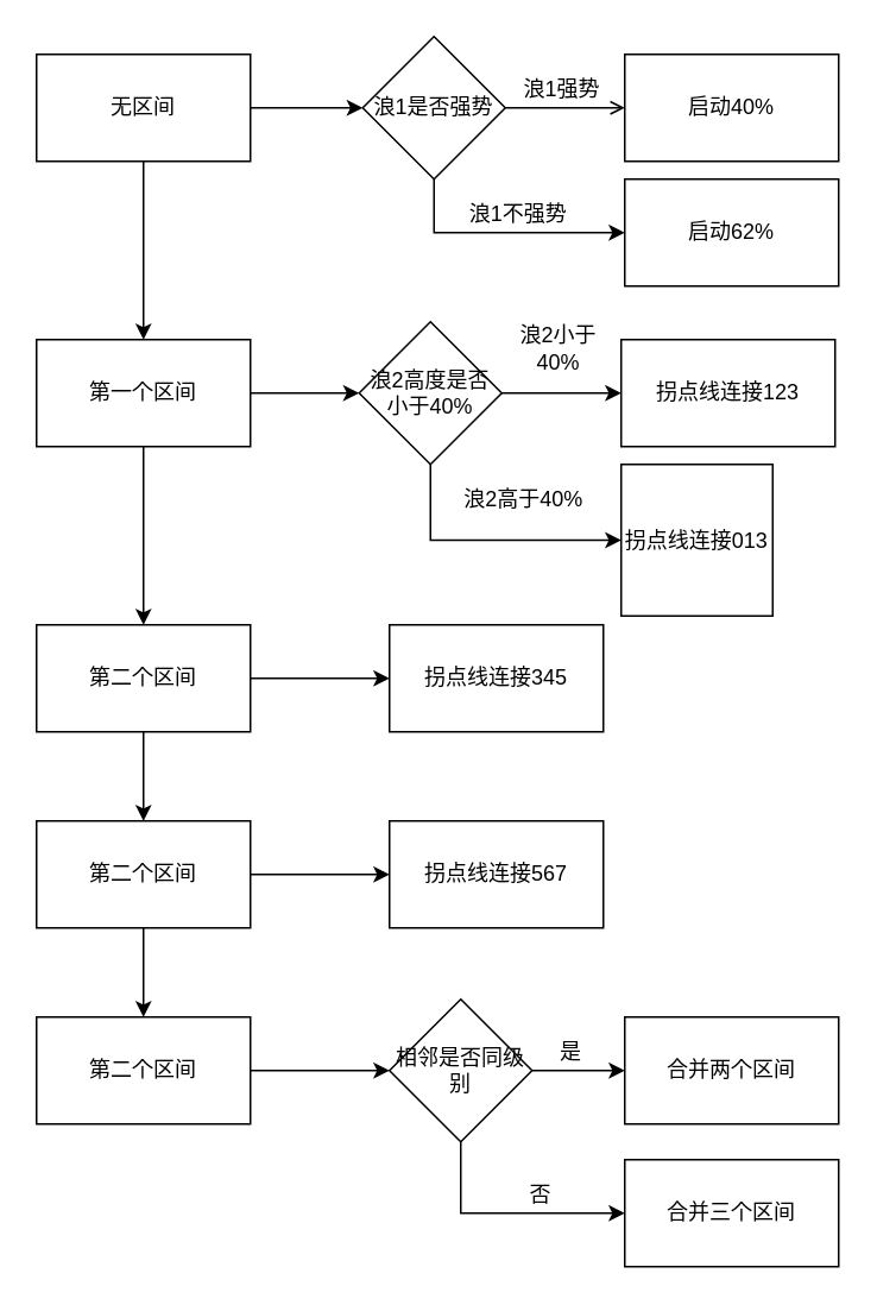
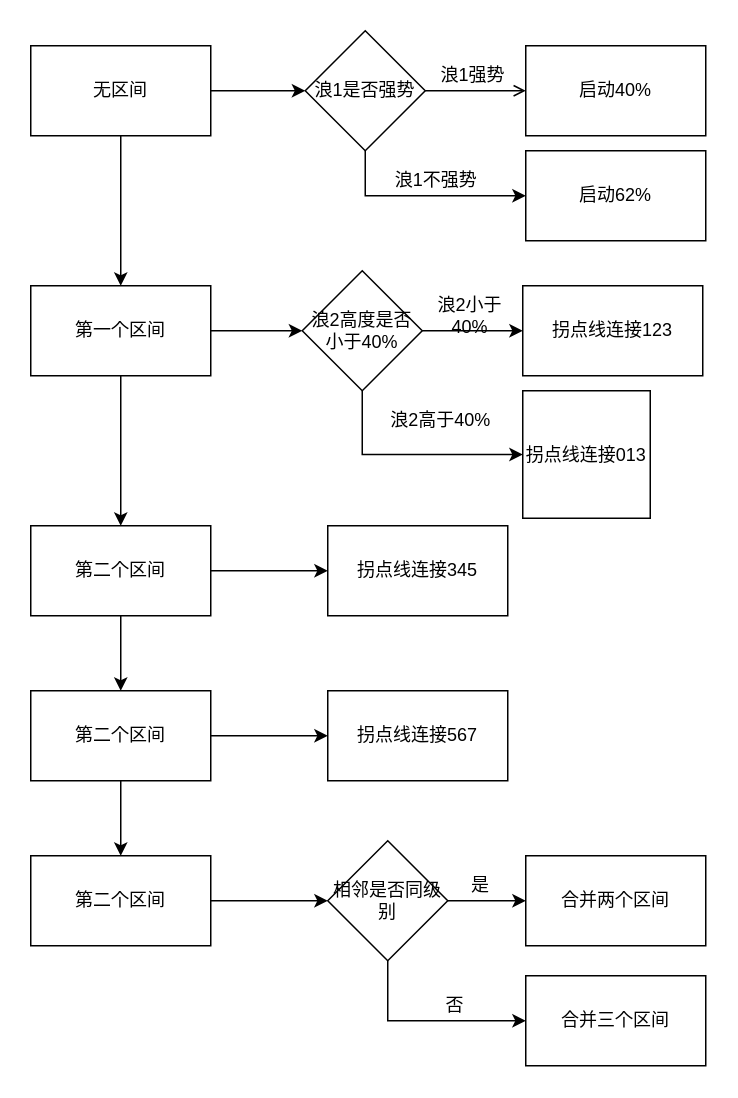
- <mxCell id="19" value="浪2小于40%" style="text;html=1;strokeColor=none;fillColor=none;align=center;verticalAlign=middle;whiteSpace=wrap;rounded=0;" vertex="1" parent="1"><mxGeometry x="288" y="185" width="50" height="20" as="geometry" /></mxCell>
+ <mxCell id="19" value="浪2小于40%" style="text;html=1;strokeColor=none;fillColor=none;align=center;verticalAlign=middle;whiteSpace=wrap;rounded=0;" vertex="1" parent="1"><mxGeometry x="288" y="200" width="50" height="20" as="geometry" /></mxCell>
